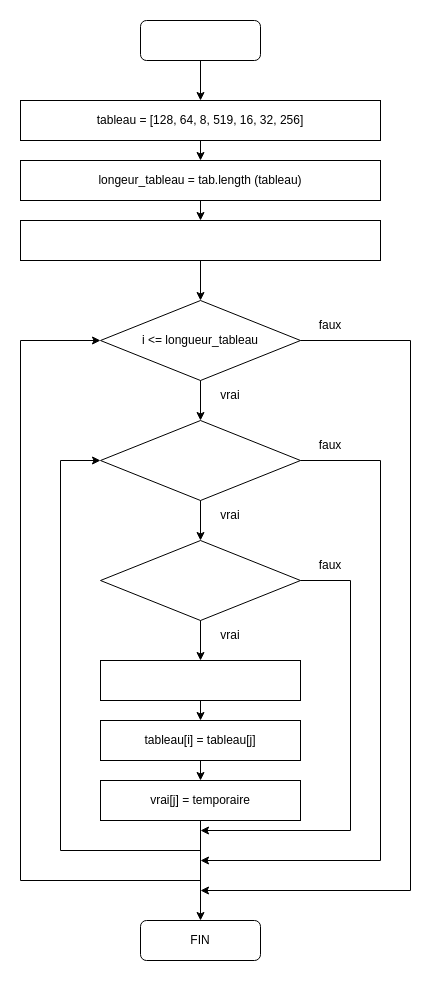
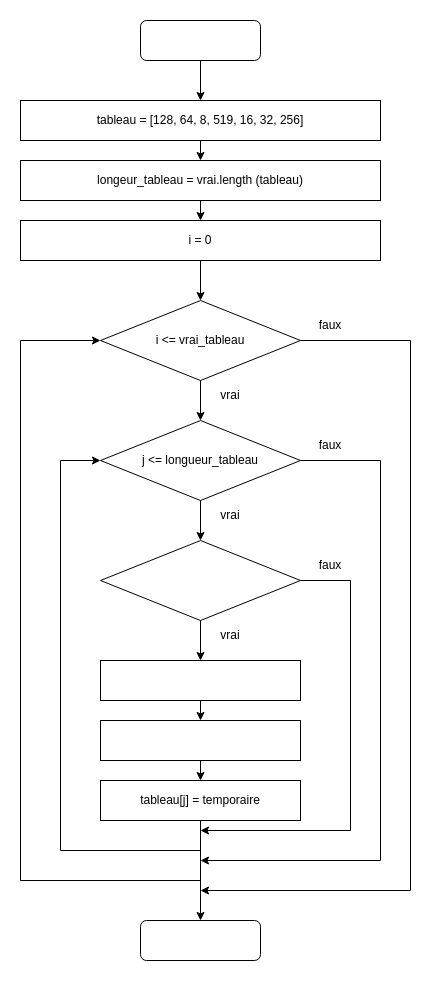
- <mxCell id="6" value="longeur_tableau = tab.length (tableau)" style="text;html=1;strokeColor=none;fillColor=none;align=center;verticalAlign=middle;whiteSpace=wrap;rounded=0;" vertex="1" parent="1"><mxGeometry x="30" y="165" width="340" height="30" as="geometry" /></mxCell>
+ <mxCell id="6" value="longeur_tableau = vrai.length (tableau)" style="text;html=1;strokeColor=none;fillColor=none;align=center;verticalAlign=middle;whiteSpace=wrap;rounded=0;" vertex="1" parent="1"><mxGeometry x="30" y="165" width="340" height="30" as="geometry" /></mxCell>
+ <mxCell id="10" value="i = 0" style="text;html=1;strokeColor=none;fillColor=none;align=center;verticalAlign=middle;whiteSpace=wrap;rounded=0;" vertex="1" parent="1"><mxGeometry x="30" y="225" width="340" height="30" as="geometry" /></mxCell>
- <mxCell id="11" value="i &amp;lt;=&amp;nbsp;longueur_tableau" style="text;html=1;strokeColor=none;fillColor=none;align=center;verticalAlign=middle;whiteSpace=wrap;rounded=0;" vertex="1" parent="1"><mxGeometry x="140" y="325" width="120" height="30" as="geometry" /></mxCell>
+ <mxCell id="11" value="i &amp;lt;=&amp;nbsp;vrai_tableau" style="text;html=1;strokeColor=none;fillColor=none;align=center;verticalAlign=middle;whiteSpace=wrap;rounded=0;" vertex="1" parent="1"><mxGeometry x="140" y="325" width="120" height="30" as="geometry" /></mxCell>
+ <mxCell id="13" value="j &amp;lt;=&amp;nbsp;longueur_tableau" style="text;html=1;strokeColor=none;fillColor=none;align=center;verticalAlign=middle;whiteSpace=wrap;rounded=0;" vertex="1" parent="1"><mxGeometry x="140" y="445" width="120" height="30" as="geometry" /></mxCell>
- <mxCell id="18" value="tableau[i] = tableau[j]" style="text;html=1;strokeColor=none;fillColor=none;align=center;verticalAlign=middle;whiteSpace=wrap;rounded=0;" vertex="1" parent="1"><mxGeometry x="110" y="725" width="180" height="30" as="geometry" /></mxCell>
- <mxCell id="20" value="vrai[j] = temporaire" style="text;html=1;strokeColor=none;fillColor=none;align=center;verticalAlign=middle;whiteSpace=wrap;rounded=0;" vertex="1" parent="1"><mxGeometry x="110" y="785" width="180" height="30" as="geometry" /></mxCell>
+ <mxCell id="20" value="tableau[j] = temporaire" style="text;html=1;strokeColor=none;fillColor=none;align=center;verticalAlign=middle;whiteSpace=wrap;rounded=0;" vertex="1" parent="1"><mxGeometry x="110" y="785" width="180" height="30" as="geometry" /></mxCell>
- <mxCell id="22" value="FIN" style="text;html=1;strokeColor=none;fillColor=none;align=center;verticalAlign=middle;whiteSpace=wrap;rounded=0;" vertex="1" parent="1"><mxGeometry x="170" y="925" width="60" height="30" as="geometry" /></mxCell>
